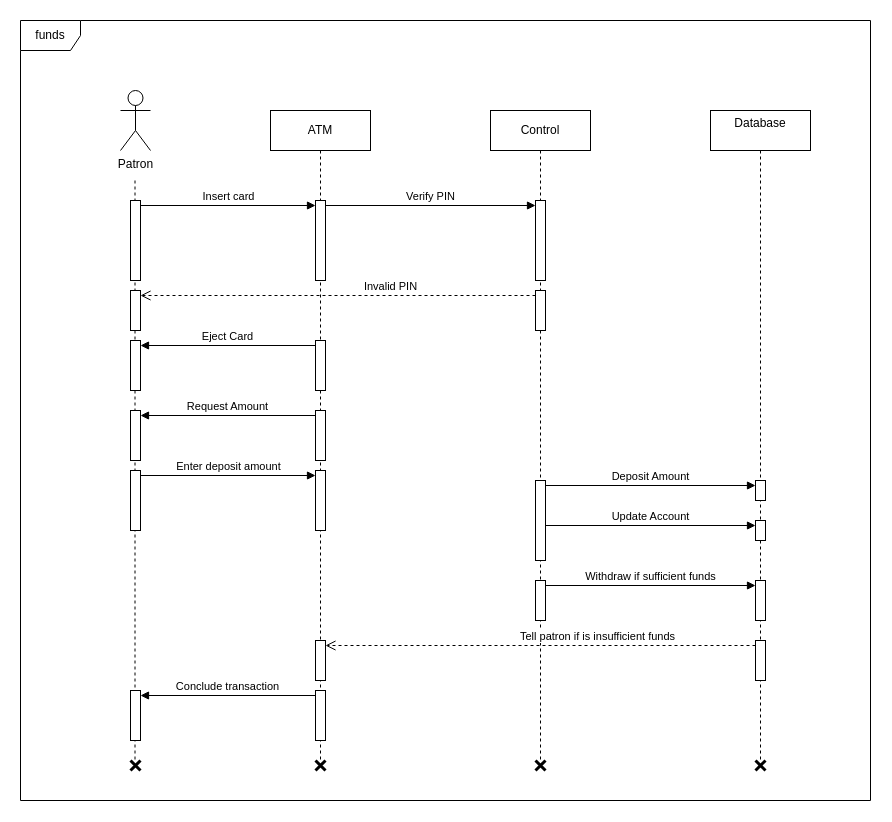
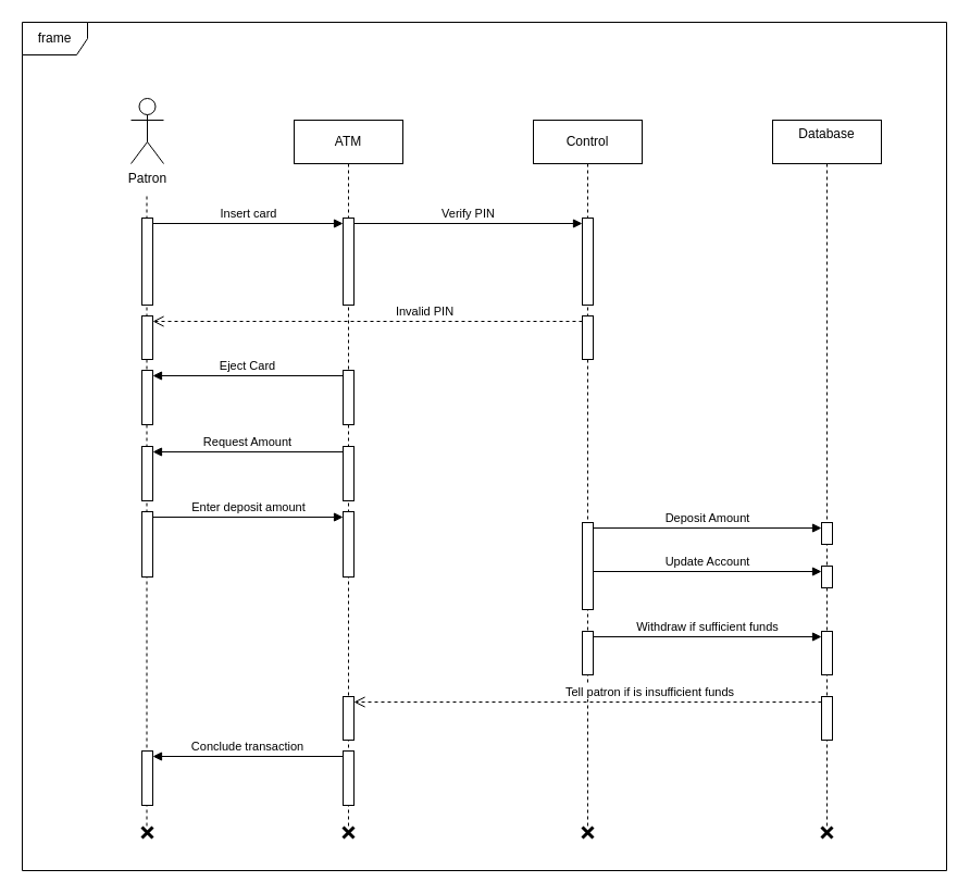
- <mxCell id="9" value="funds" style="shape=umlFrame;whiteSpace=wrap;html=1;pointerEvents=0;" vertex="1" parent="1"><mxGeometry width="850" height="780" as="geometry" x="20" y="20" /></mxCell>
+ <mxCell id="9" value="frame" style="shape=umlFrame;whiteSpace=wrap;html=1;pointerEvents=0;" vertex="1" parent="1"><mxGeometry width="850" height="780" as="geometry" x="20" y="20" /></mxCell>
